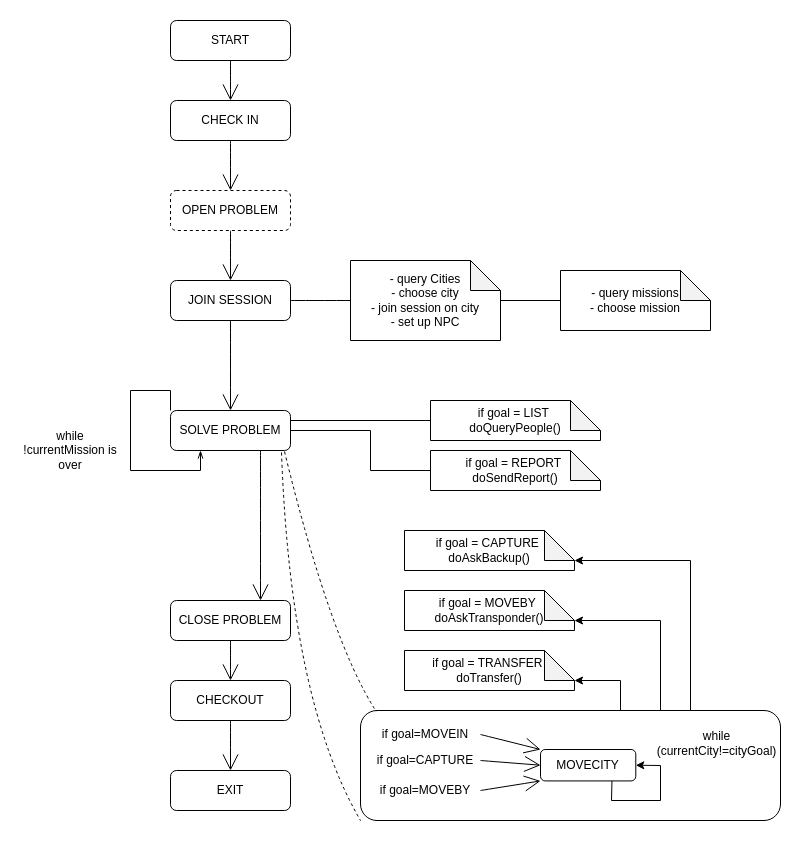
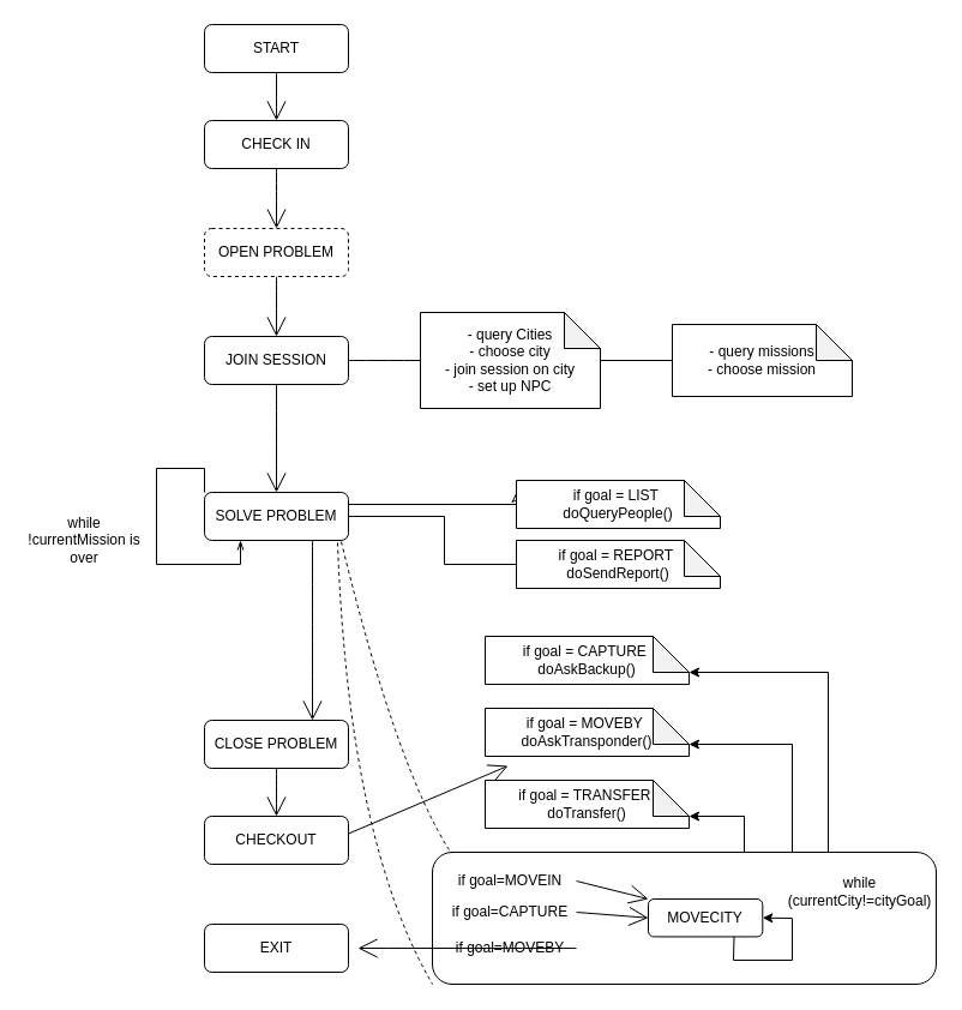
- <mxCell id="23" style="edgeStyle=orthogonalEdgeStyle;rounded=0;orthogonalLoop=1;jettySize=auto;html=1;exitX=1;exitY=0.25;exitDx=0;exitDy=0;entryX=0;entryY=0.25;entryDx=0;entryDy=0;entryPerimeter=0;endArrow=none;endFill=0;" parent="1" source="25" target="35" edge="1"><mxGeometry relative="1" as="geometry"><Array as="points"><mxPoint x="430" y="420" /></Array></mxGeometry></mxCell>
+ <mxCell id="23" style="edgeStyle=orthogonalEdgeStyle;rounded=0;orthogonalLoop=1;jettySize=auto;html=1;exitX=1;exitY=0.25;exitDx=0;exitDy=0;entryX=0;entryY=0.25;entryDx=0;entryDy=0;entryPerimeter=0;endArrow=classic;endFill=0;" parent="1" source="25" target="35" edge="1"><mxGeometry relative="1" as="geometry"><Array as="points"><mxPoint x="430" y="420" /></Array></mxGeometry></mxCell>
- <mxCell id="28" style="edgeStyle=none;curved=1;rounded=0;orthogonalLoop=1;jettySize=auto;html=1;exitX=0.5;exitY=1;exitDx=0;exitDy=0;entryX=0.5;entryY=0;entryDx=0;entryDy=0;endArrow=open;startSize=14;endSize=14;sourcePerimeterSpacing=8;targetPerimeterSpacing=8;" parent="1" source="29" target="30" edge="1"><mxGeometry relative="1" as="geometry" /></mxCell>
+ <mxCell id="28" style="edgeStyle=none;curved=1;rounded=0;orthogonalLoop=1;jettySize=auto;html=1;exitX=0.5;exitY=1;exitDx=0;exitDy=0;endArrow=open;startSize=14;endSize=14;sourcePerimeterSpacing=8;targetPerimeterSpacing=8;" parent="1" source="29" target="40" edge="1"><mxGeometry relative="1" as="geometry" /></mxCell>
- <mxCell id="21" style="edgeStyle=none;curved=1;rounded=0;orthogonalLoop=1;jettySize=auto;html=1;exitX=1;exitY=0.5;exitDx=0;exitDy=0;entryX=0;entryY=1;entryDx=0;entryDy=0;endArrow=open;startSize=14;endSize=14;sourcePerimeterSpacing=8;targetPerimeterSpacing=8;" edge="1" parent="11" source="19" target="13"><mxGeometry relative="1" as="geometry"><mxPoint x="130" y="60" as="sourcePoint" /><mxPoint x="190" y="64.715" as="targetPoint" /></mxGeometry></mxCell>
+ <mxCell id="21" style="edgeStyle=none;curved=1;rounded=0;orthogonalLoop=1;jettySize=auto;html=1;exitX=1;exitY=0.5;exitDx=0;exitDy=0;endArrow=open;startSize=14;endSize=14;sourcePerimeterSpacing=8;targetPerimeterSpacing=8;" edge="1" parent="11" source="19" target="30"><mxGeometry relative="1" as="geometry"><mxPoint x="130" y="60" as="sourcePoint" /><mxPoint x="190" y="64.715" as="targetPoint" /></mxGeometry></mxCell>
